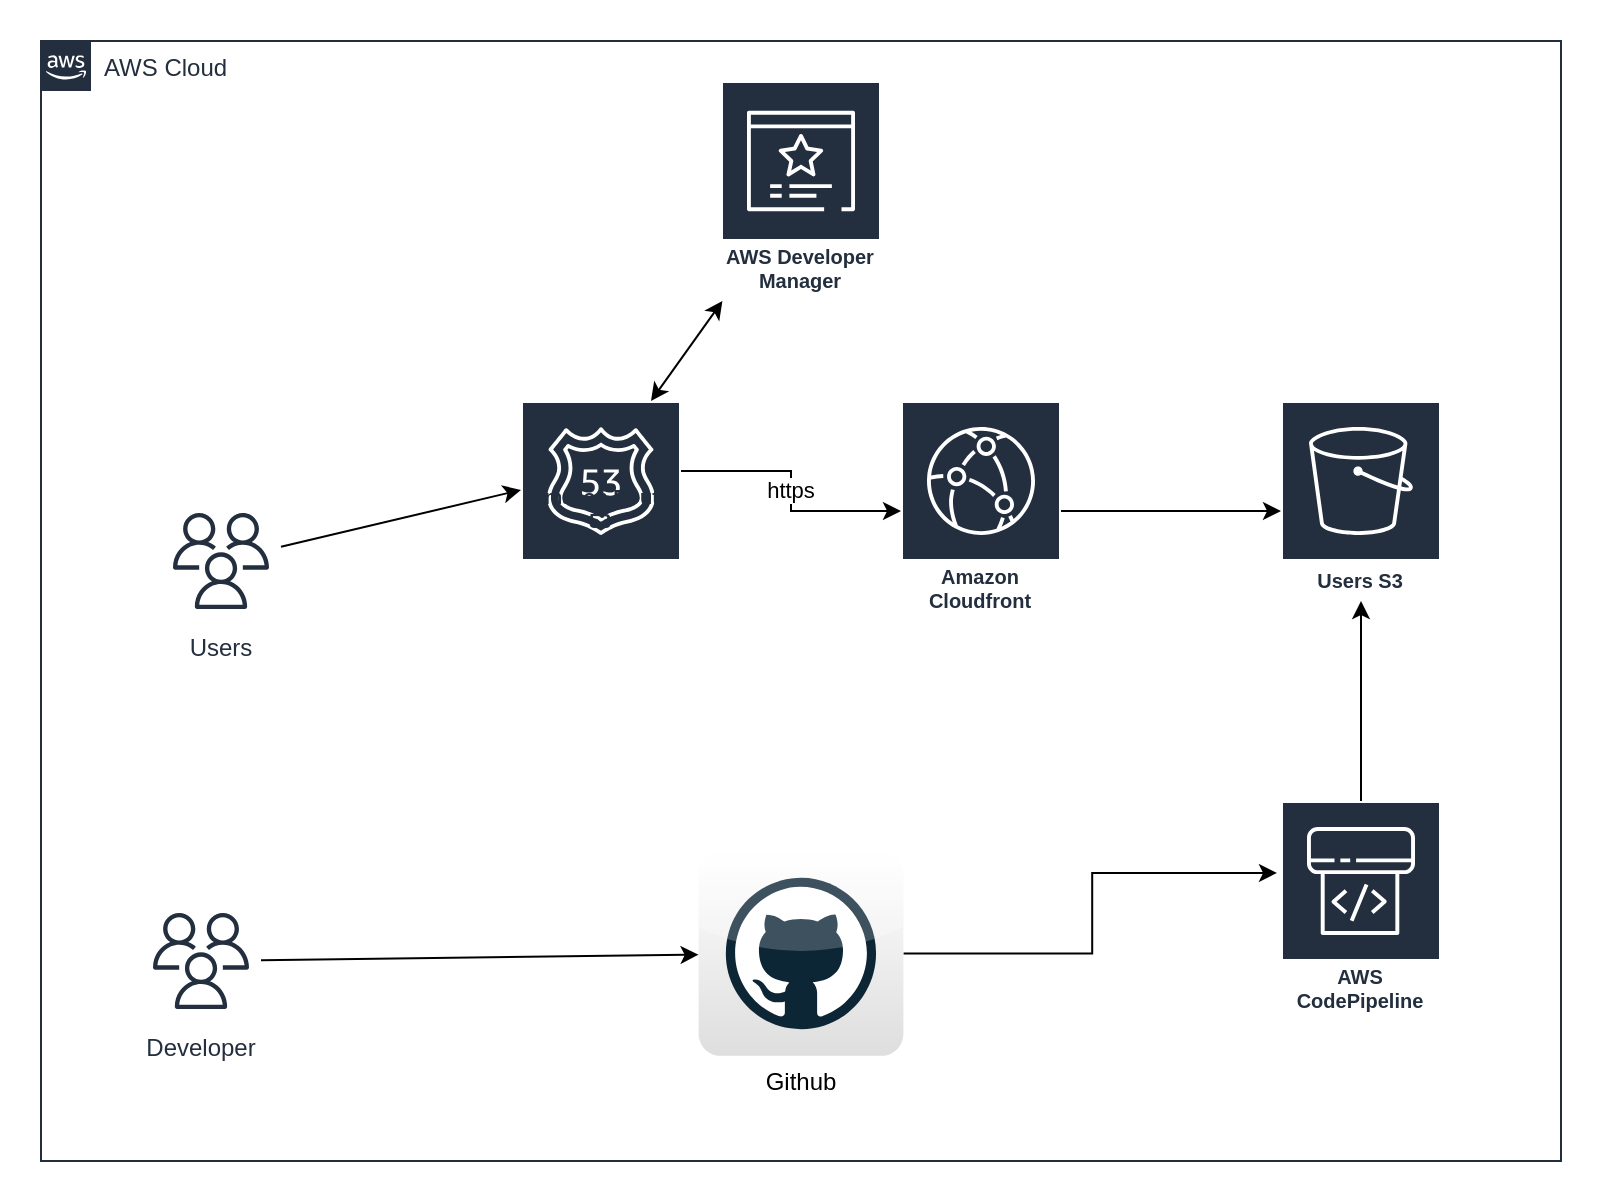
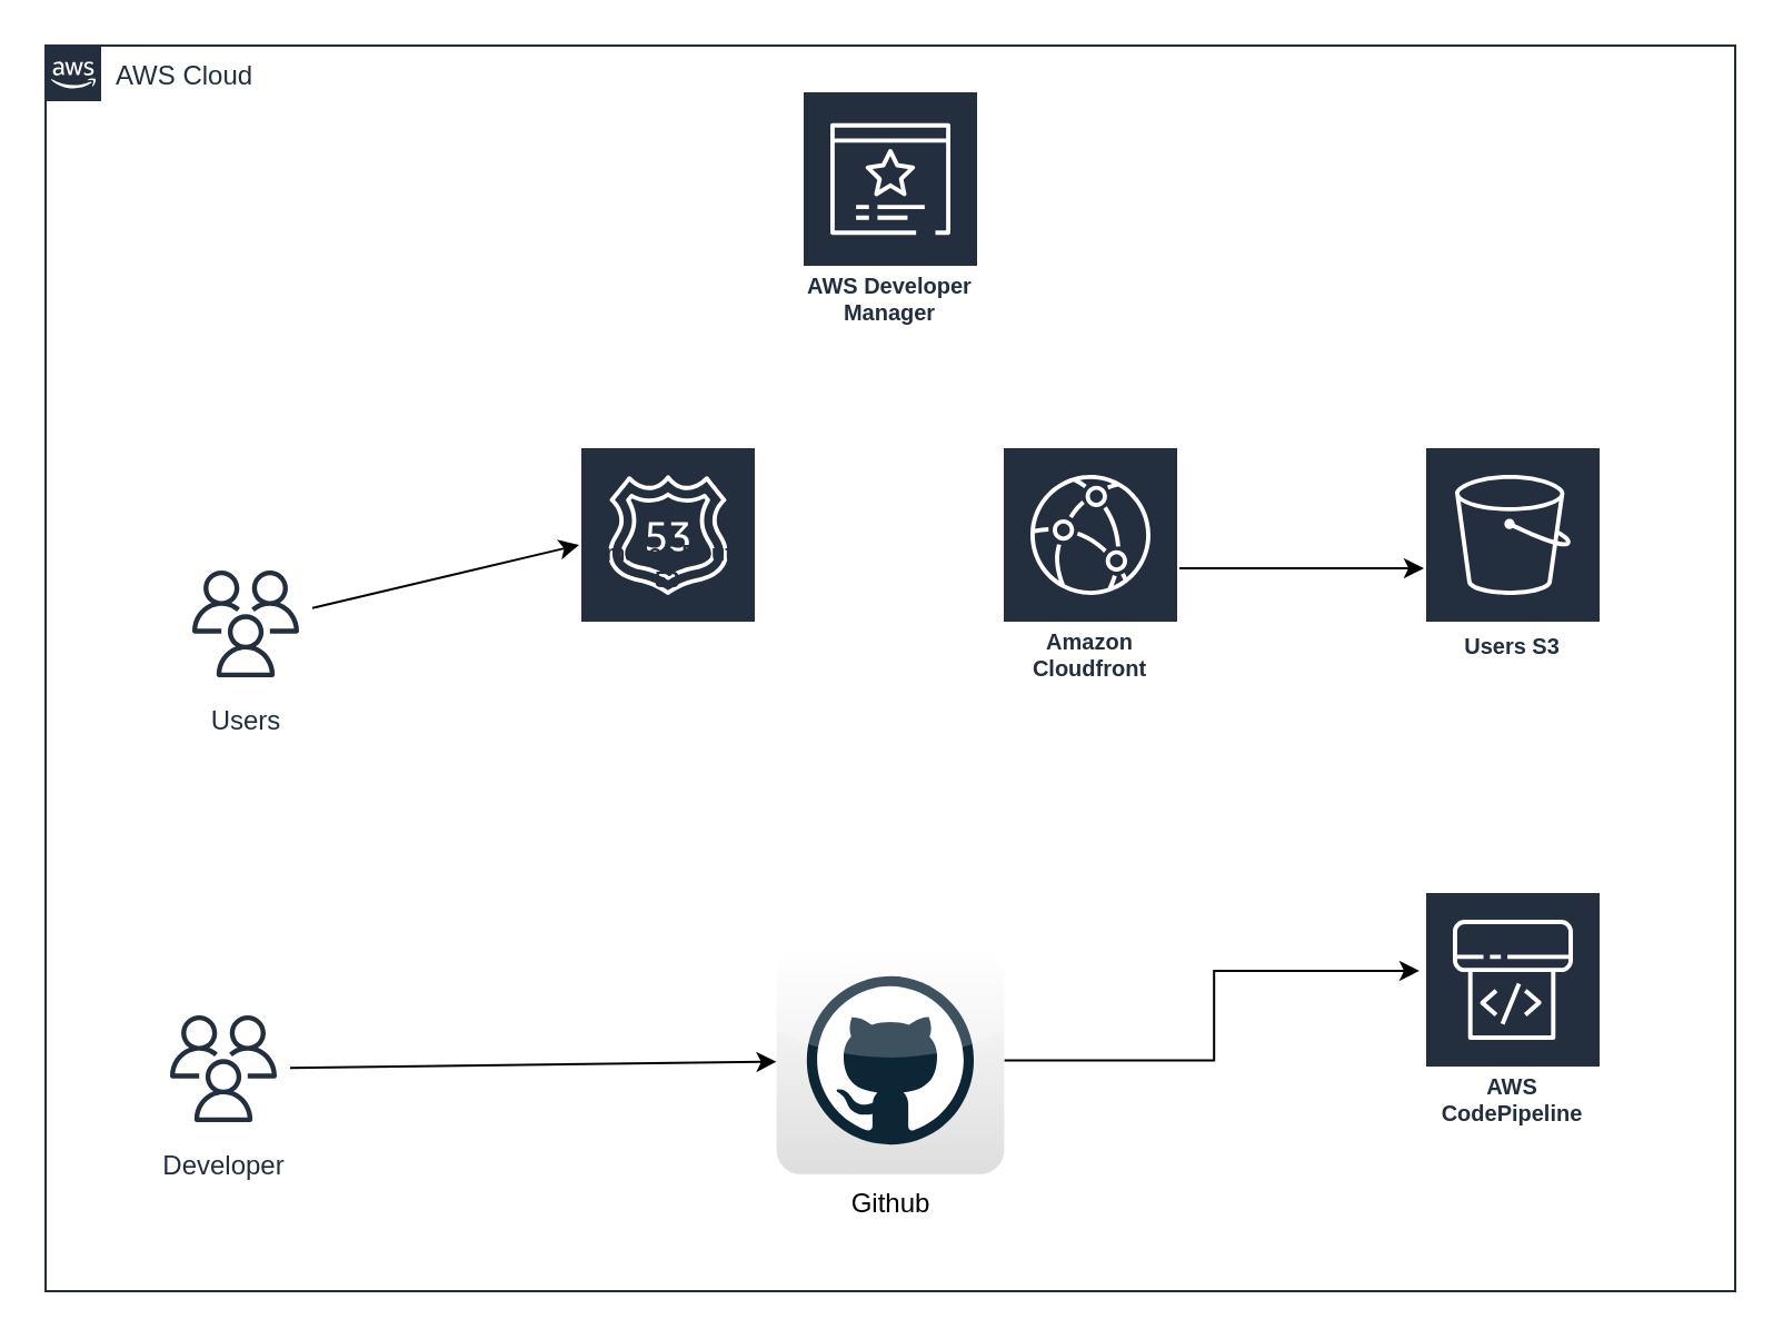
- <mxCell id="6" value="" style="endArrow=classic;startArrow=classic;html=1;" parent="1" source="9" target="16" edge="1"><mxGeometry width="50" height="50" relative="1" as="geometry"><mxPoint x="310" y="180" as="sourcePoint" /><mxPoint x="310" y="140" as="targetPoint" /></mxGeometry></mxCell>
- <mxCell id="8" value="https" style="edgeStyle=orthogonalEdgeStyle;rounded=0;orthogonalLoop=1;jettySize=auto;html=1;" edge="1" parent="1" source="9" target="11"><mxGeometry relative="1" as="geometry" /></mxCell>
- <mxCell id="12" value="" style="edgeStyle=orthogonalEdgeStyle;rounded=0;orthogonalLoop=1;jettySize=auto;html=1;" edge="1" parent="1" source="13" target="7"><mxGeometry relative="1" as="geometry"><mxPoint x="680" y="345" as="targetPoint" /></mxGeometry></mxCell>
